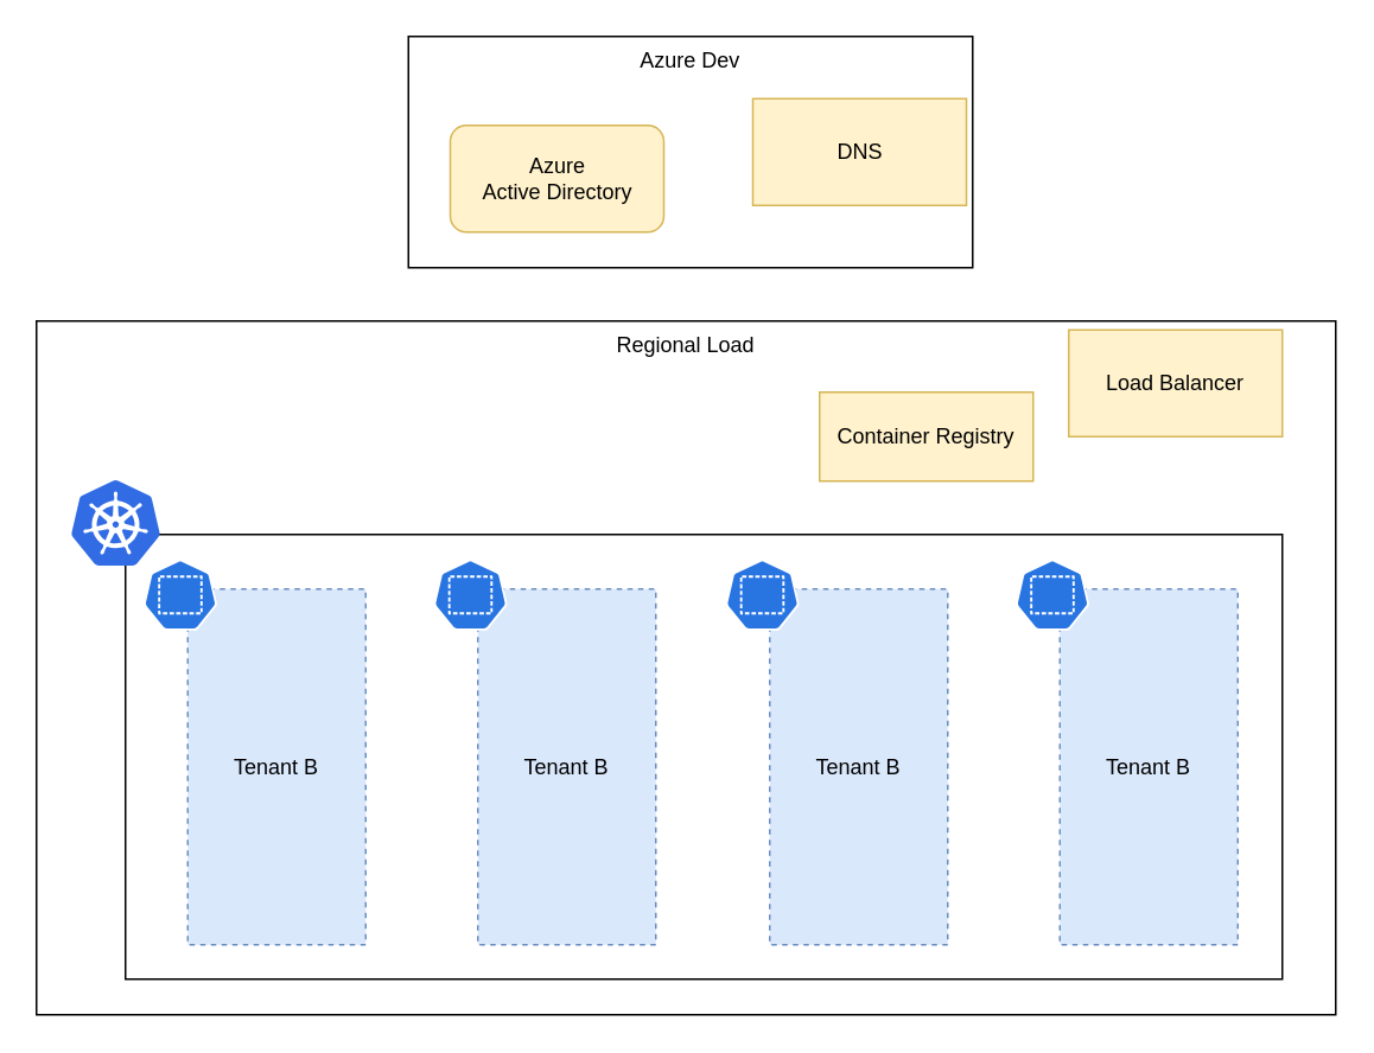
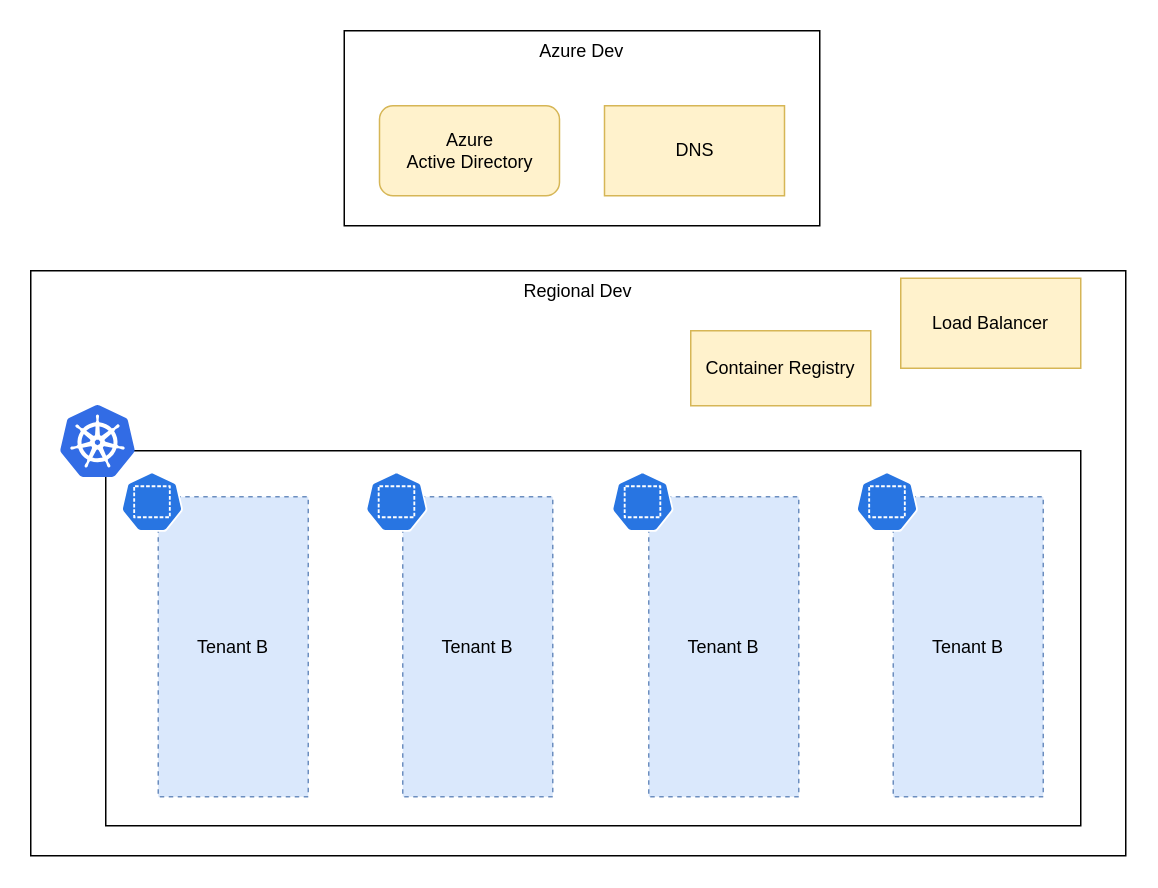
- <mxCell id="20" value="DNS" style="rounded=0;whiteSpace=wrap;html=1;fillColor=#fff2cc;strokeColor=#d6b656;" parent="1" vertex="1"><mxGeometry x="422.5" y="55" width="120" height="60" as="geometry" /></mxCell>
+ <mxCell id="20" value="DNS" style="rounded=0;whiteSpace=wrap;html=1;fillColor=#fff2cc;strokeColor=#d6b656;" parent="1" vertex="1"><mxGeometry x="402.5" y="70" width="120" height="60" as="geometry" /></mxCell>
- <mxCell id="2" value="Regional Load" style="rounded=0;whiteSpace=wrap;html=1;verticalAlign=top;" parent="1" vertex="1"><mxGeometry x="20" y="180" width="730" height="390" as="geometry" /></mxCell>
+ <mxCell id="2" value="Regional Dev" style="rounded=0;whiteSpace=wrap;html=1;verticalAlign=top;" parent="1" vertex="1"><mxGeometry x="20" y="180" width="730" height="390" as="geometry" /></mxCell>
